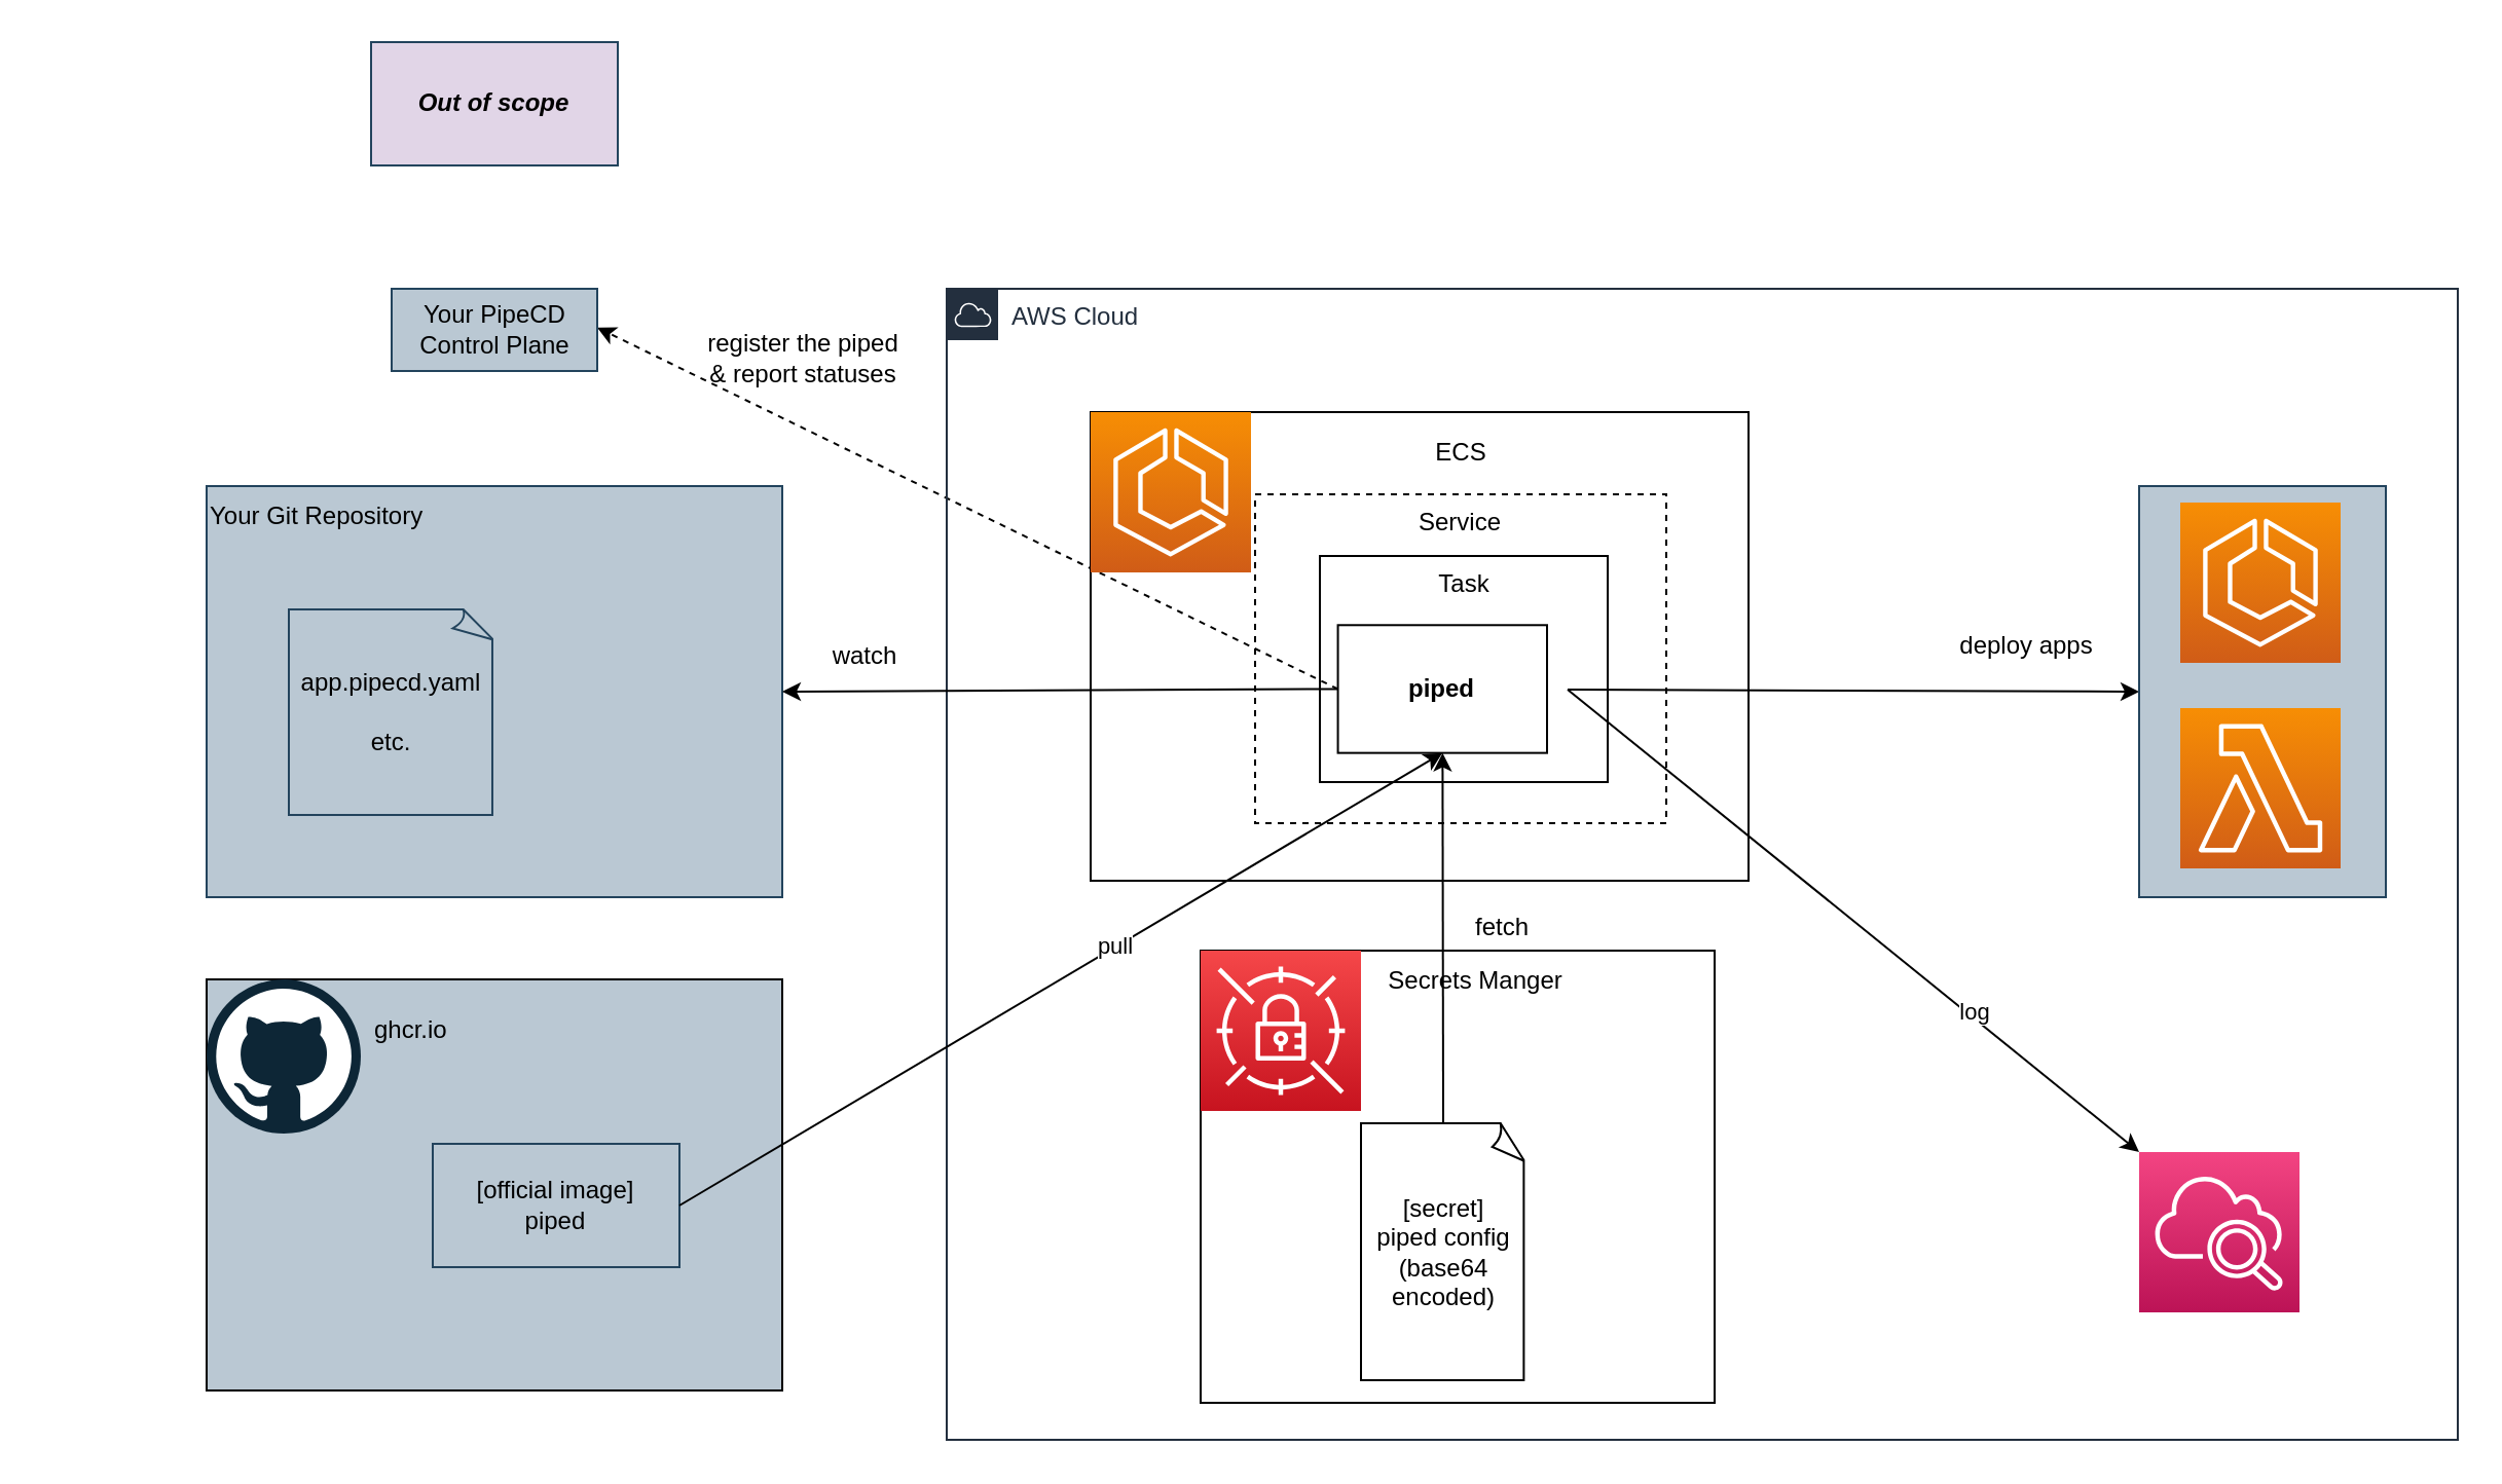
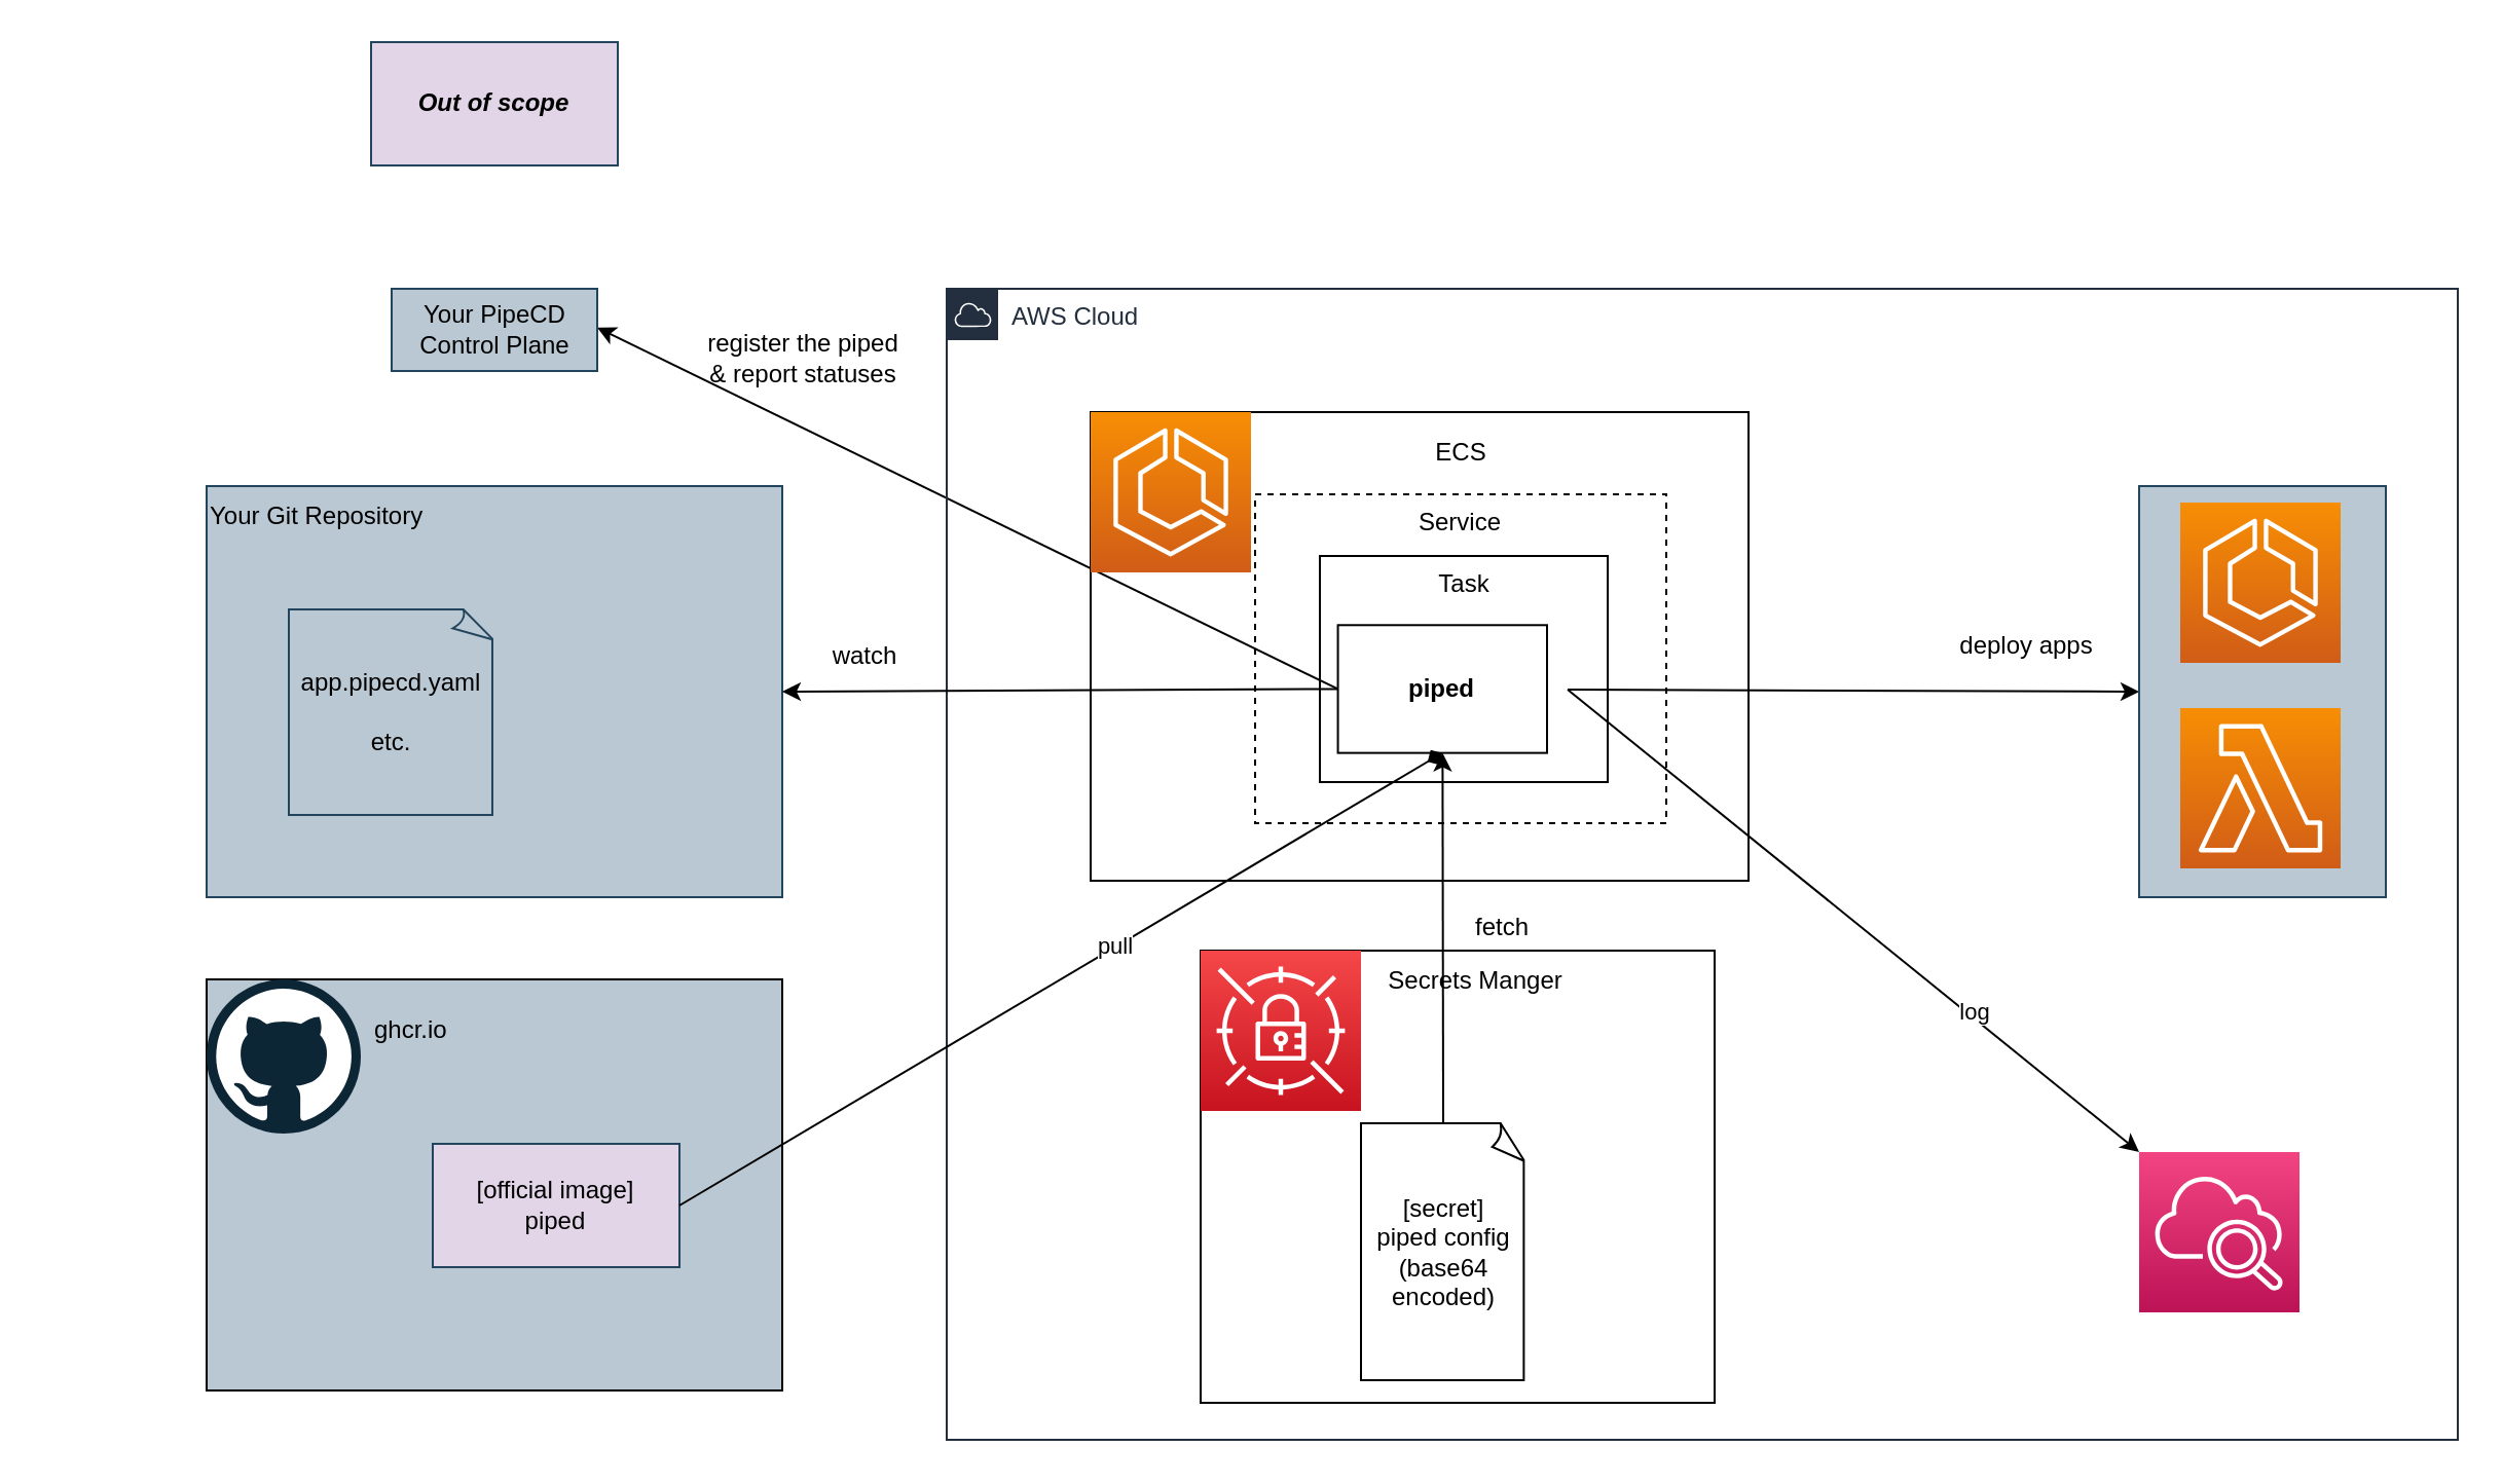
- <mxCell id="2" value="" style="endArrow=classic;html=1;exitX=0;exitY=0.5;exitDx=0;exitDy=0;entryX=1;entryY=0.472;entryDx=0;entryDy=0;entryPerimeter=0;dashed=1;" parent="1" source="7" target="31" edge="1"><mxGeometry width="50" height="50" relative="1" as="geometry"><mxPoint x="695" y="61" as="sourcePoint" /><mxPoint x="220" y="91" as="targetPoint" /></mxGeometry></mxCell>
+ <mxCell id="2" value="" style="endArrow=classic;html=1;exitX=0;exitY=0.5;exitDx=0;exitDy=0;entryX=1;entryY=0.472;entryDx=0;entryDy=0;entryPerimeter=0;" parent="1" source="7" target="31" edge="1"><mxGeometry width="50" height="50" relative="1" as="geometry"><mxPoint x="695" y="61" as="sourcePoint" /><mxPoint x="220" y="91" as="targetPoint" /></mxGeometry></mxCell>
- <mxCell id="48" style="edgeStyle=none;html=1;exitX=1;exitY=0.5;exitDx=0;exitDy=0;entryX=0.5;entryY=1;entryDx=0;entryDy=0;" parent="1" source="38" target="7" edge="1"><mxGeometry relative="1" as="geometry" /></mxCell>
+ <mxCell id="48" style="edgeStyle=none;html=1;exitX=1;exitY=0.5;exitDx=0;exitDy=0;entryX=0.5;entryY=1;entryDx=0;entryDy=0;endArrow=diamond;" parent="1" source="38" target="7" edge="1"><mxGeometry relative="1" as="geometry" /></mxCell>
- <mxCell id="38" value="[official image]&lt;br style=&quot;border-color: var(--border-color);&quot;&gt;piped" style="rounded=0;whiteSpace=wrap;html=1;fillColor=#bac8d3;strokeColor=#23445d;" parent="34" vertex="1"><mxGeometry x="110" y="80" width="120" height="60" as="geometry" /></mxCell>
+ <mxCell id="38" value="[official image]&lt;br style=&quot;border-color: var(--border-color);&quot;&gt;piped" style="rounded=0;whiteSpace=wrap;html=1;fillColor=#e1d5e7;strokeColor=#23445d;" parent="34" vertex="1"><mxGeometry x="110" y="80" width="120" height="60" as="geometry" /></mxCell>
